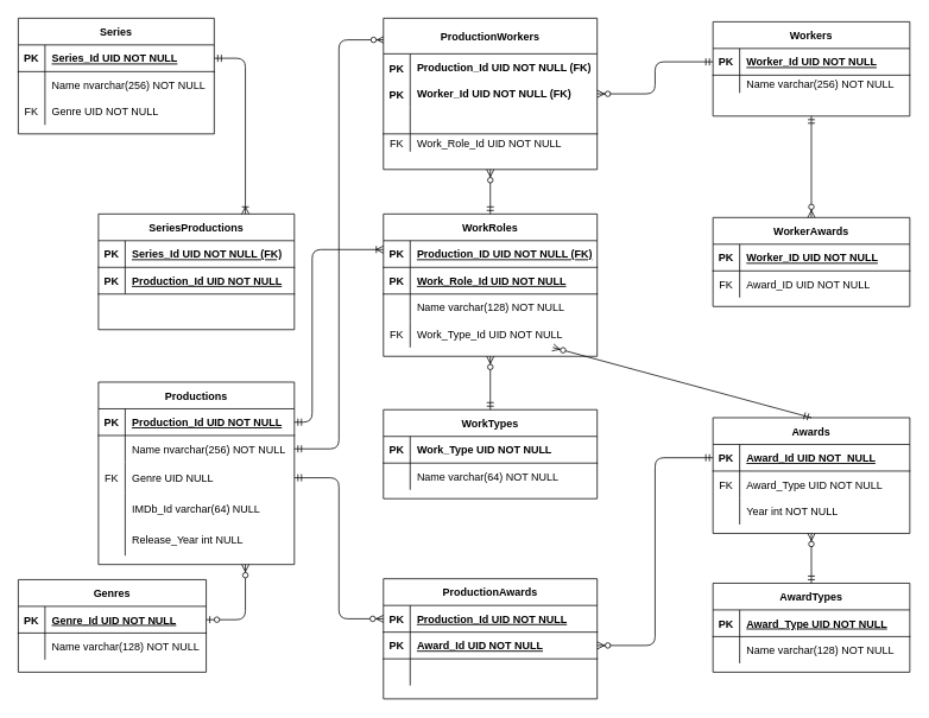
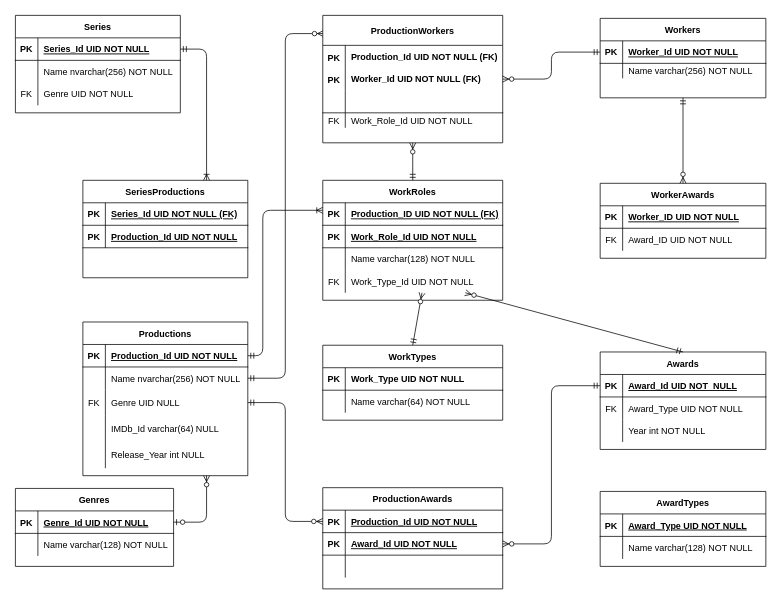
- <mxCell id="52" value="" style="fontSize=12;html=1;endArrow=ERzeroToMany;startArrow=ERmandOne;entryX=0.5;entryY=1;entryDx=0;entryDy=0;exitX=0.5;exitY=0;exitDx=0;exitDy=0;" parent="6" source="17" target="39" edge="1"><mxGeometry width="100" height="100" relative="1" as="geometry"><mxPoint x="10" y="450" as="sourcePoint" /><mxPoint x="180" y="115" as="targetPoint" /></mxGeometry></mxCell>
+ <mxCell id="52" value="" style="fontSize=12;html=1;endArrow=ERzeroToMany;startArrow=ERmandOne;exitX=0.5;exitY=0;exitDx=0;exitDy=0;" parent="6" source="17" target="51" edge="1"><mxGeometry width="100" height="100" relative="1" as="geometry"><mxPoint x="10" y="450" as="sourcePoint" /><mxPoint x="180" y="115" as="targetPoint" /></mxGeometry></mxCell>
- <mxCell id="87" value="" style="fontSize=12;html=1;endArrow=ERzeroToMany;startArrow=ERmandOne;exitX=0.5;exitY=0;exitDx=0;exitDy=0;entryX=0.5;entryY=1;entryDx=0;entryDy=0;" parent="1" source="71" target="54" edge="1"><mxGeometry x="-250" y="-776" width="100" height="100" as="geometry"><mxPoint x="830" y="684" as="sourcePoint" /><mxPoint x="850" y="597" as="targetPoint" /></mxGeometry></mxCell>
